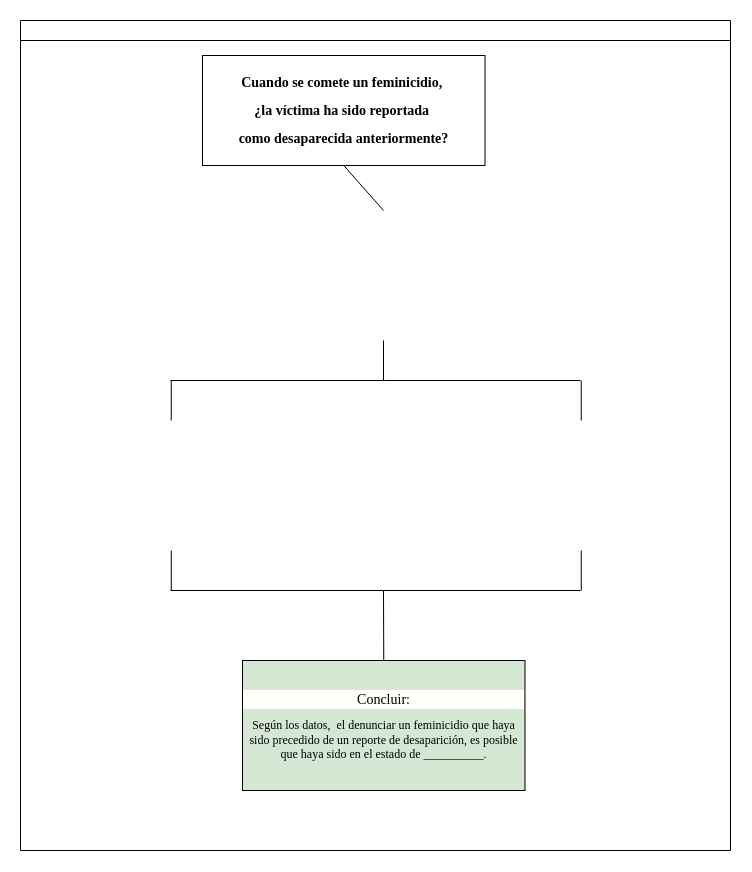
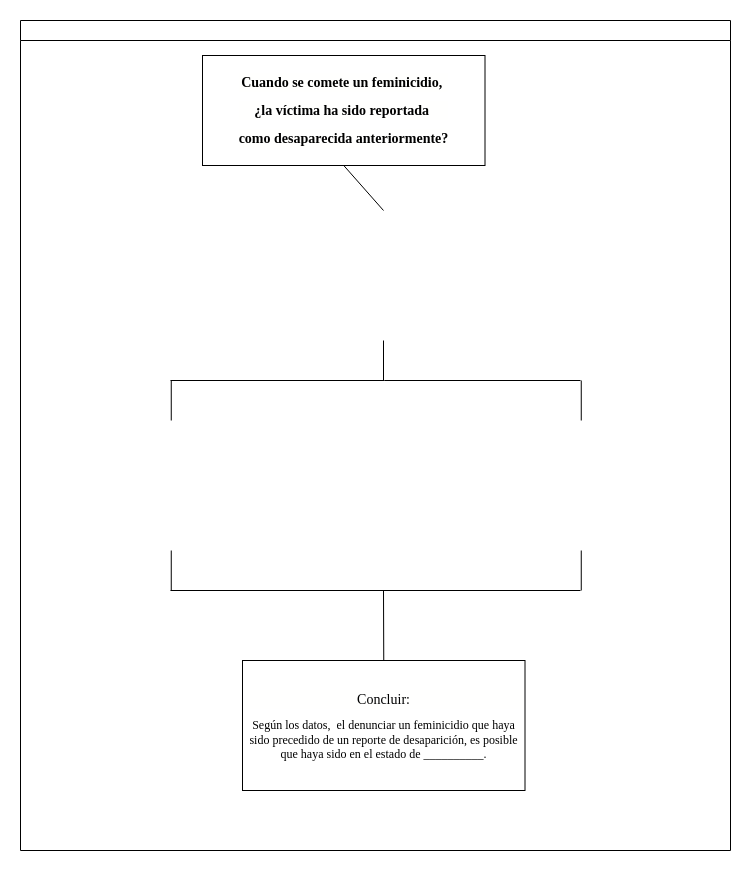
- <mxCell id="4" value="&lt;p style=&quot;line-height: 1;&quot;&gt;&lt;/p&gt;&lt;h1 style=&quot;background-color: rgb(255, 255, 254); line-height: 19px; font-size: 14px;&quot;&gt;&lt;font style=&quot;font-weight: normal;&quot; face=&quot;Times New Roman&quot;&gt;Concluir:&lt;/font&gt;&lt;/h1&gt;&lt;div&gt;&lt;font style=&quot;font-weight: normal;&quot; face=&quot;Times New Roman&quot;&gt;Según los datos,&amp;nbsp; el denunciar un feminicidio que haya sido precedido de un reporte de desaparición, es posible que haya sido en el estado de __________.&lt;/font&gt;&lt;/div&gt;&lt;p&gt;&lt;/p&gt;" style="rounded=0;whiteSpace=wrap;html=1;align=center;fillColor=#d5e8d4;" vertex="1" parent="2"><mxGeometry x="222" y="640" width="282.5" height="130" as="geometry" /></mxCell>
+ <mxCell id="4" value="&lt;p style=&quot;line-height: 1;&quot;&gt;&lt;/p&gt;&lt;h1 style=&quot;background-color: rgb(255, 255, 254); line-height: 19px; font-size: 14px;&quot;&gt;&lt;font style=&quot;font-weight: normal;&quot; face=&quot;Times New Roman&quot;&gt;Concluir:&lt;/font&gt;&lt;/h1&gt;&lt;div&gt;&lt;font style=&quot;font-weight: normal;&quot; face=&quot;Times New Roman&quot;&gt;Según los datos,&amp;nbsp; el denunciar un feminicidio que haya sido precedido de un reporte de desaparición, es posible que haya sido en el estado de __________.&lt;/font&gt;&lt;/div&gt;&lt;p&gt;&lt;/p&gt;" style="rounded=0;whiteSpace=wrap;html=1;align=center;" vertex="1" parent="2"><mxGeometry x="222" y="640" width="282.5" height="130" as="geometry" /></mxCell>
